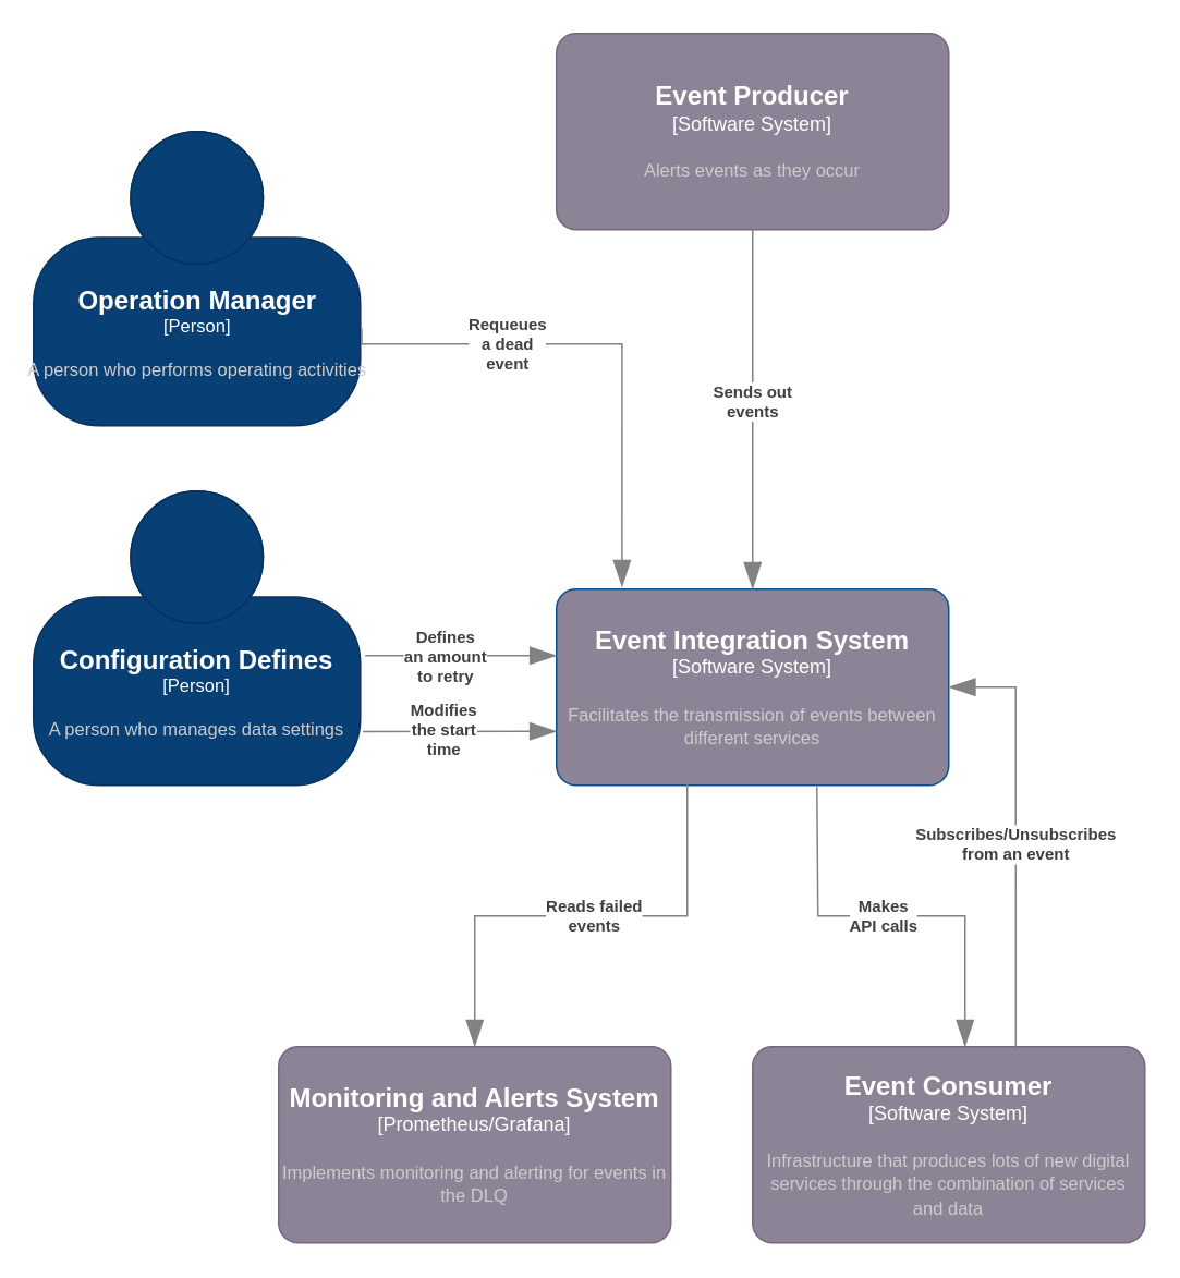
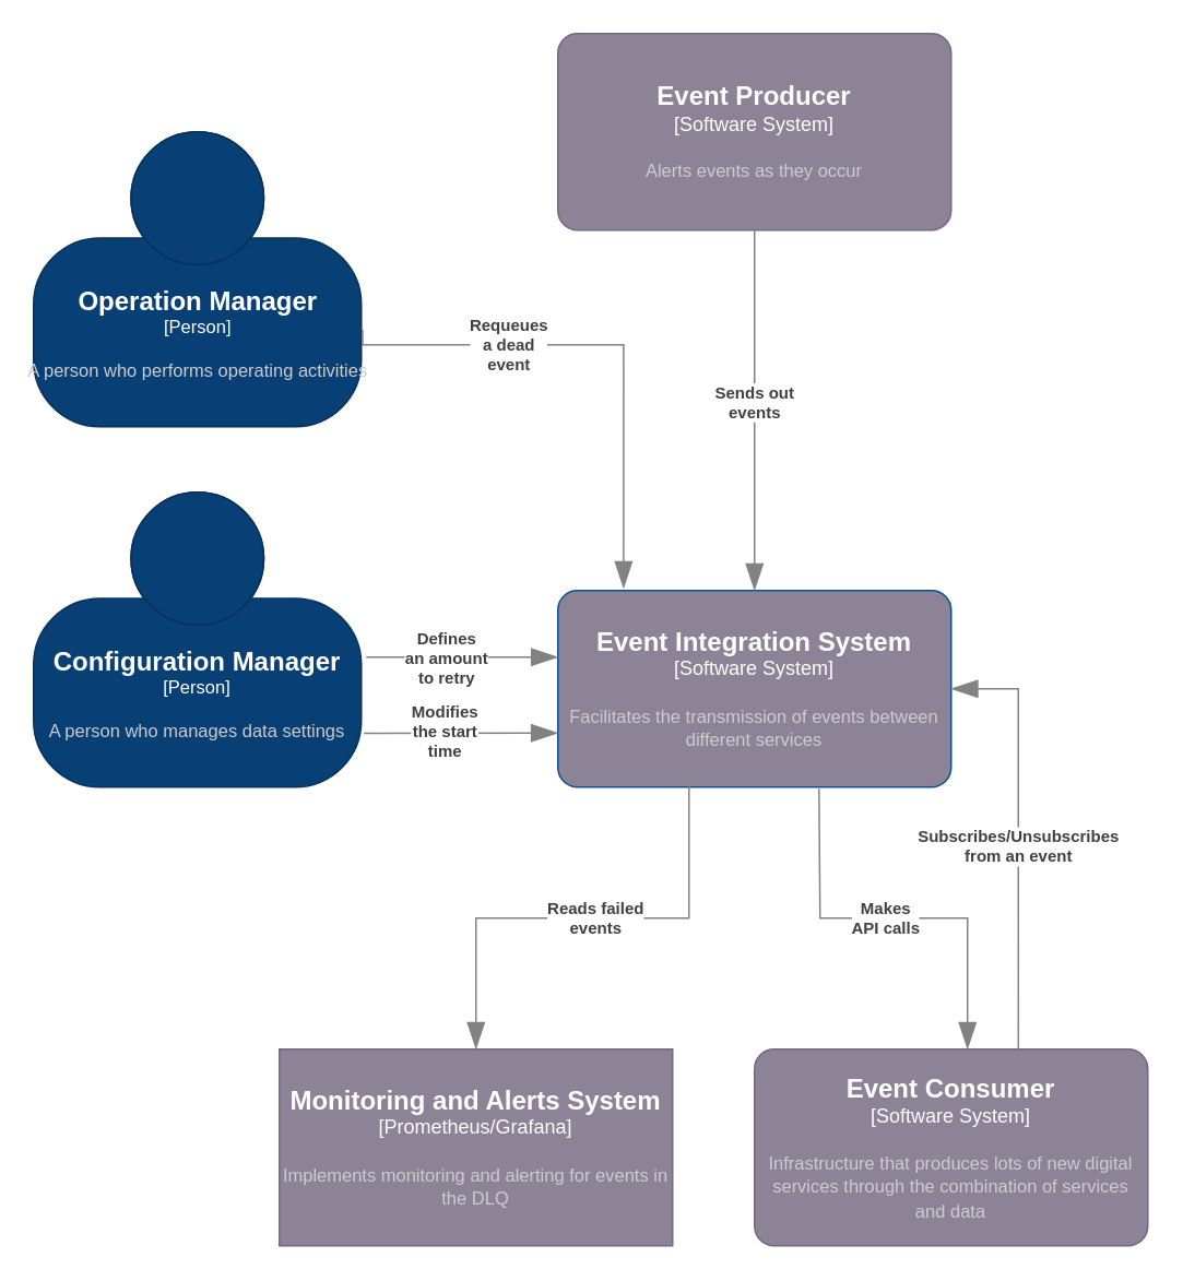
- <mxCell id="10" value="&lt;font style=&quot;font-size: 16px&quot;&gt;&lt;b&gt;Configuration Defines&lt;/b&gt;&lt;/font&gt;&lt;div&gt;[Person]&lt;/div&gt;&lt;br&gt;&lt;div&gt;&lt;font style=&quot;font-size: 11px&quot;&gt;&lt;font color=&quot;#cccccc&quot;&gt;A person who manages data settings&lt;/font&gt;&lt;/div&gt;" style="html=1;fontSize=11;dashed=0;whiteSpace=wrap;fillColor=#083F75;strokeColor=#06315C;fontColor=#ffffff;shape=mxgraph.c4.person2;align=center;metaEdit=1;points=[[0.5,0,0],[1,0.5,0],[1,0.75,0],[0.75,1,0],[0.5,1,0],[0.25,1,0],[0,0.75,0],[0,0.5,0]];resizable=0;" parent="1" vertex="1"><mxGeometry x="20" y="300" width="200" height="180" as="geometry" /></mxCell>
+ <mxCell id="10" value="&lt;font style=&quot;font-size: 16px&quot;&gt;&lt;b&gt;Configuration Manager&lt;/b&gt;&lt;/font&gt;&lt;div&gt;[Person]&lt;/div&gt;&lt;br&gt;&lt;div&gt;&lt;font style=&quot;font-size: 11px&quot;&gt;&lt;font color=&quot;#cccccc&quot;&gt;A person who manages data settings&lt;/font&gt;&lt;/div&gt;" style="html=1;fontSize=11;dashed=0;whiteSpace=wrap;fillColor=#083F75;strokeColor=#06315C;fontColor=#ffffff;shape=mxgraph.c4.person2;align=center;metaEdit=1;points=[[0.5,0,0],[1,0.5,0],[1,0.75,0],[0.75,1,0],[0.5,1,0],[0.25,1,0],[0,0.75,0],[0,0.5,0]];resizable=0;" parent="1" vertex="1"><mxGeometry x="20" y="300" width="200" height="180" as="geometry" /></mxCell>
- <mxCell id="7" value="&lt;font style=&quot;font-size: 16px&quot;&gt;&lt;b&gt;Monitoring and Alerts System&lt;/b&gt;&lt;/font&gt;&lt;div&gt;[Prometheus/Grafana]&lt;/div&gt;&lt;br&gt;&lt;div&gt;&lt;font style=&quot;font-size: 11px&quot;&gt;&lt;font color=&quot;#cccccc&quot;&gt;Implements monitoring and alerting for events in the DLQ&lt;/font&gt;&lt;/div&gt;" style="rounded=1;whiteSpace=wrap;html=1;labelBackgroundColor=none;fillColor=#8C8496;fontColor=#ffffff;align=center;arcSize=10;strokeColor=#736782;metaEdit=1;resizable=0;points=[[0.25,0,0],[0.5,0,0],[0.75,0,0],[1,0.25,0],[1,0.5,0],[1,0.75,0],[0.75,1,0],[0.5,1,0],[0.25,1,0],[0,0.75,0],[0,0.5,0],[0,0.25,0]];" parent="1" vertex="1"><mxGeometry x="170" y="640" width="240" height="120" as="geometry" /></mxCell>
+ <mxCell id="7" value="&lt;font style=&quot;font-size: 16px&quot;&gt;&lt;b&gt;Monitoring and Alerts System&lt;/b&gt;&lt;/font&gt;&lt;div&gt;[Prometheus/Grafana]&lt;/div&gt;&lt;br&gt;&lt;div&gt;&lt;font style=&quot;font-size: 11px&quot;&gt;&lt;font color=&quot;#cccccc&quot;&gt;Implements monitoring and alerting for events in the DLQ&lt;/font&gt;&lt;/div&gt;" style="whiteSpace=wrap;html=1;labelBackgroundColor=none;fillColor=#8C8496;fontColor=#ffffff;align=center;arcSize=10;strokeColor=#736782;metaEdit=1;resizable=0;points=[[0.25,0,0],[0.5,0,0],[0.75,0,0],[1,0.25,0],[1,0.5,0],[1,0.75,0],[0.75,1,0],[0.5,1,0],[0.25,1,0],[0,0.75,0],[0,0.5,0],[0,0.25,0]];rounded=0;" parent="1" vertex="1"><mxGeometry x="170" y="640" width="240" height="120" as="geometry" /></mxCell>
